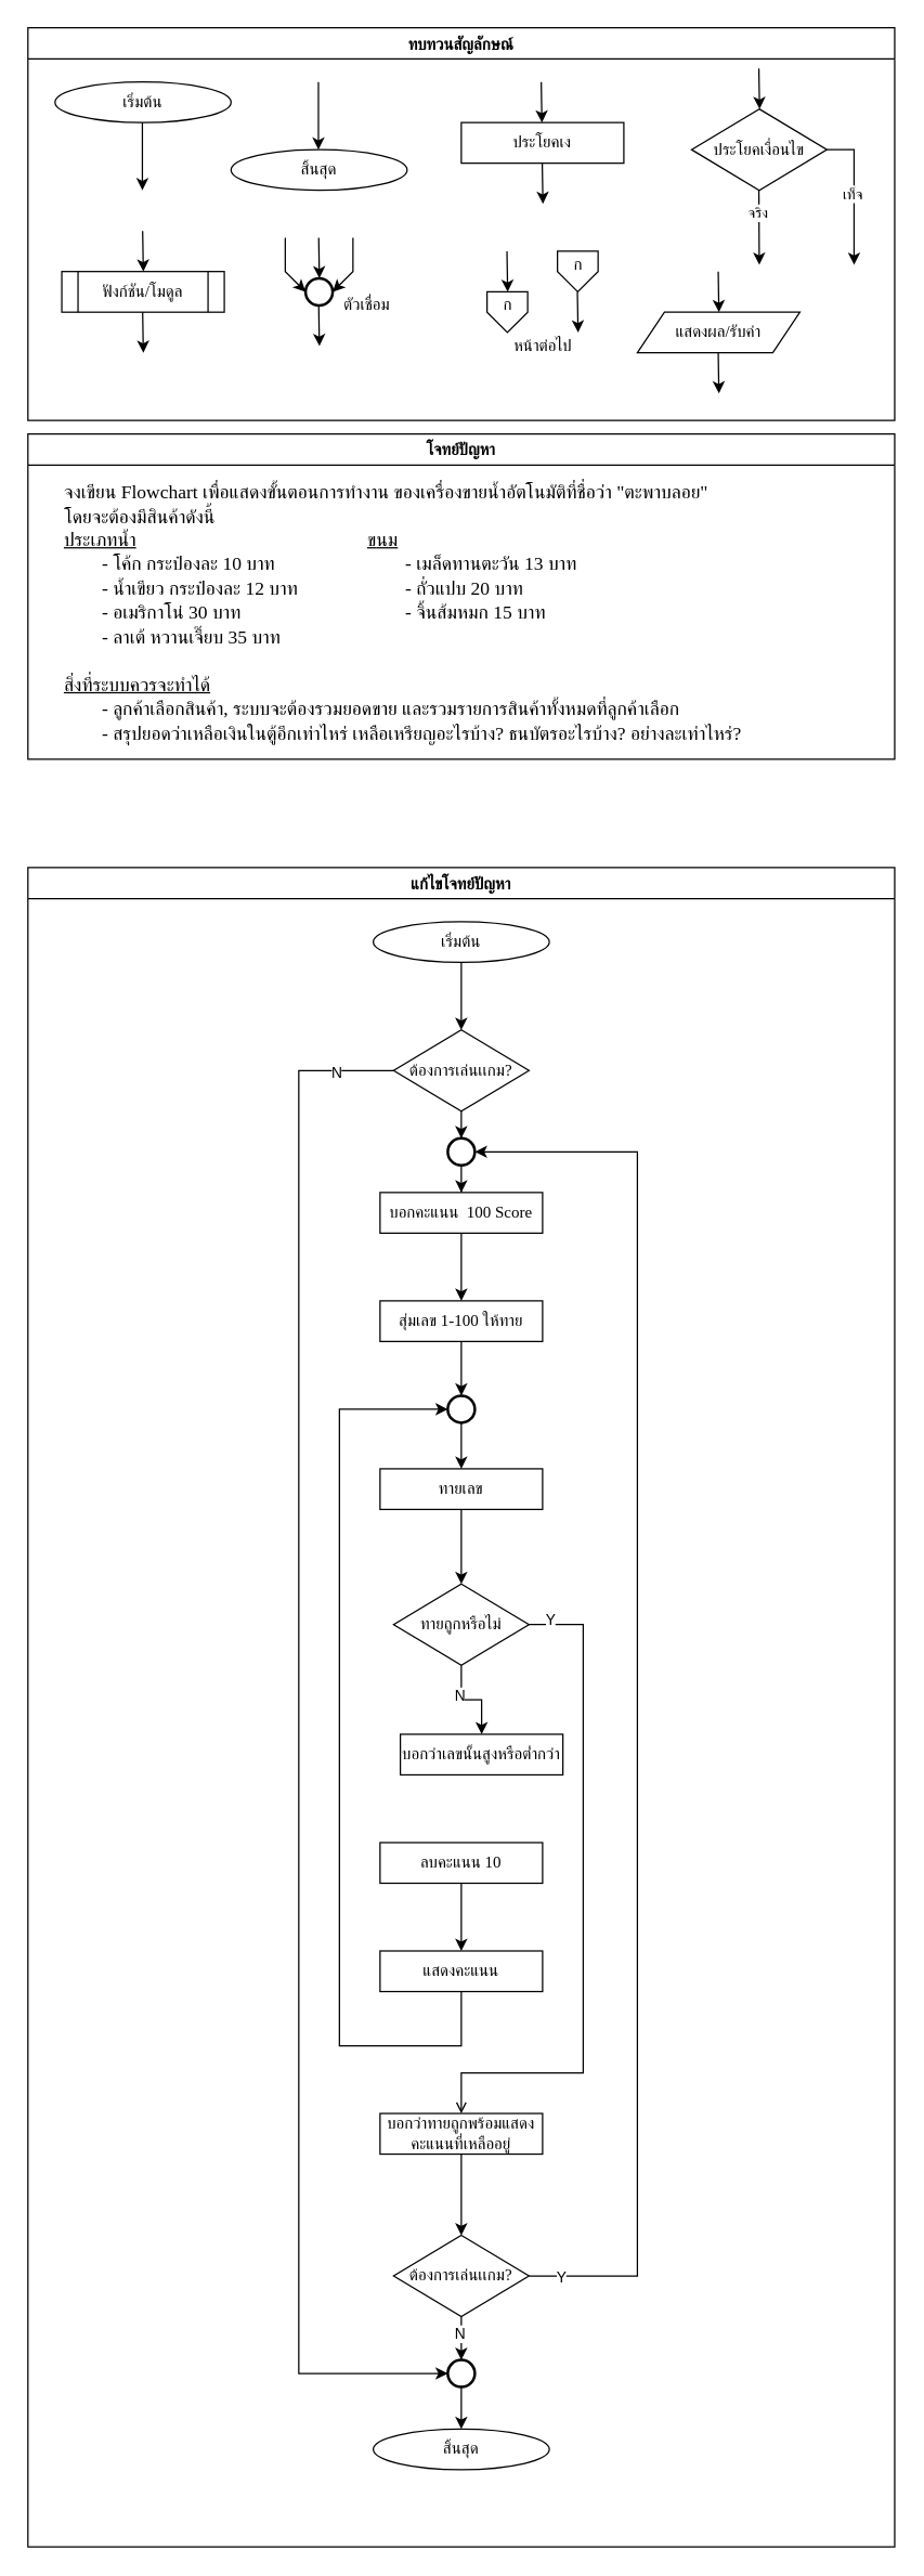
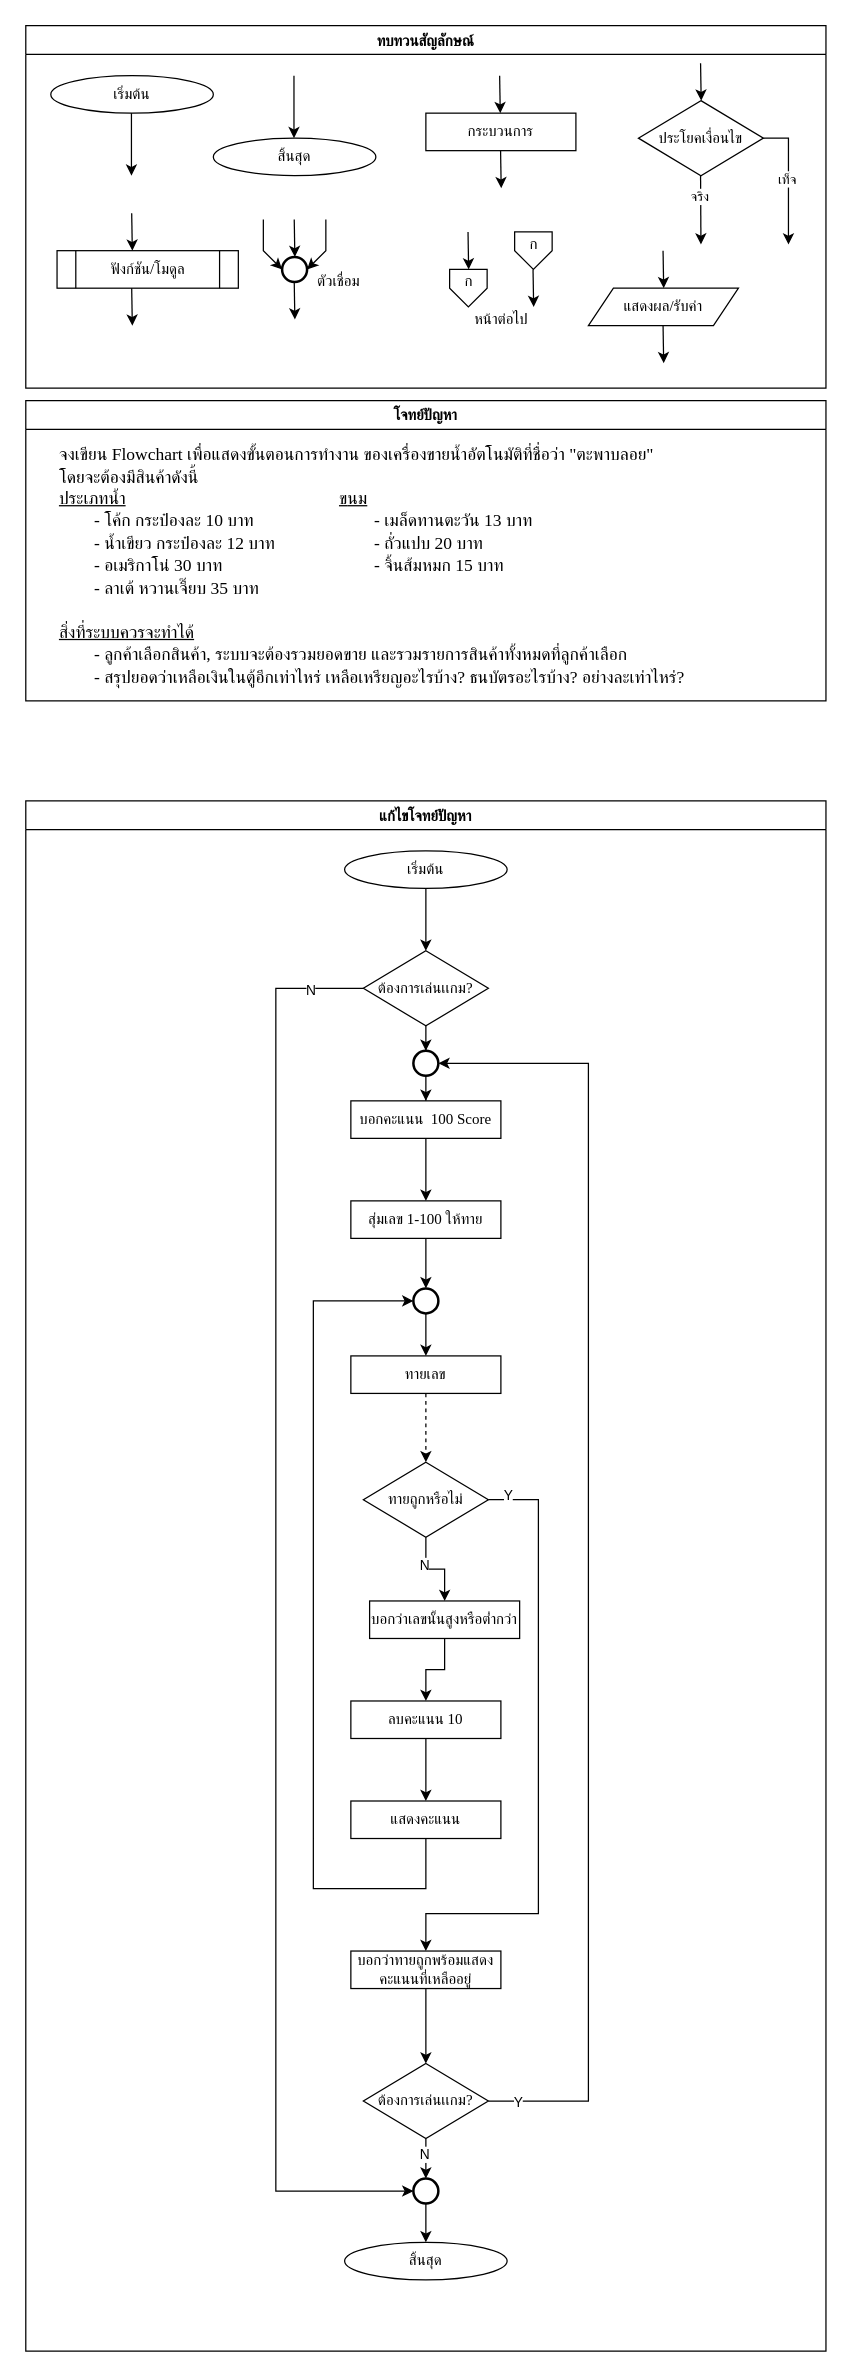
- <mxCell id="7" value="ประโยคเง" style="rounded=0;whiteSpace=wrap;html=1;fontFamily=Sarabun;fontSource=https%3A%2F%2Ffonts.googleapis.com%2Fcss%3Ffamily%3DSarabun;" parent="2" vertex="1"><mxGeometry x="320" y="70" width="120" height="30" as="geometry" /></mxCell>
+ <mxCell id="7" value="กระบวนการ" style="rounded=0;whiteSpace=wrap;html=1;fontFamily=Sarabun;fontSource=https%3A%2F%2Ffonts.googleapis.com%2Fcss%3Ffamily%3DSarabun;" parent="2" vertex="1"><mxGeometry x="320" y="70" width="120" height="30" as="geometry" /></mxCell>
- <mxCell id="16" value="&lt;font data-font-src=&quot;https://fonts.googleapis.com/css?family=Sarabun&quot; face=&quot;Sarabun&quot;&gt;ฟังก์ชัน/โมดูล&lt;/font&gt;" style="shape=process;whiteSpace=wrap;html=1;backgroundOutline=1;" parent="2" vertex="1"><mxGeometry x="25" y="180" width="120" height="30" as="geometry" /></mxCell>
+ <mxCell id="16" value="&lt;font data-font-src=&quot;https://fonts.googleapis.com/css?family=Sarabun&quot; face=&quot;Sarabun&quot;&gt;ฟังก์ชัน/โมดูล&lt;/font&gt;" style="shape=process;whiteSpace=wrap;html=1;backgroundOutline=1;" parent="2" vertex="1"><mxGeometry x="25" y="180" width="145" height="30" as="geometry" /></mxCell>
- <mxCell id="44" value="" style="edgeStyle=orthogonalEdgeStyle;rounded=0;orthogonalLoop=1;jettySize=auto;html=1;" edge="1" parent="35" source="45" target="50"><mxGeometry relative="1" as="geometry" /></mxCell>
+ <mxCell id="44" value="" style="edgeStyle=orthogonalEdgeStyle;rounded=0;orthogonalLoop=1;jettySize=auto;html=1;dashed=1;" edge="1" parent="35" source="45" target="50"><mxGeometry relative="1" as="geometry" /></mxCell>
+ <mxCell id="55" value="" style="edgeStyle=orthogonalEdgeStyle;rounded=0;orthogonalLoop=1;jettySize=auto;html=1;" edge="1" parent="35" source="56" target="58"><mxGeometry relative="1" as="geometry" /></mxCell>
- <mxCell id="48" style="edgeStyle=orthogonalEdgeStyle;rounded=0;orthogonalLoop=1;jettySize=auto;html=1;entryX=0.5;entryY=0;entryDx=0;entryDy=0;endArrow=open;" edge="1" parent="35" source="50" target="62"><mxGeometry relative="1" as="geometry"><Array as="points"><mxPoint x="410" y="559" /><mxPoint x="410" y="890" /><mxPoint x="320" y="890" /></Array></mxGeometry></mxCell>
+ <mxCell id="48" style="edgeStyle=orthogonalEdgeStyle;rounded=0;orthogonalLoop=1;jettySize=auto;html=1;entryX=0.5;entryY=0;entryDx=0;entryDy=0;" edge="1" parent="35" source="50" target="62"><mxGeometry relative="1" as="geometry"><Array as="points"><mxPoint x="410" y="559" /><mxPoint x="410" y="890" /><mxPoint x="320" y="890" /></Array></mxGeometry></mxCell>
